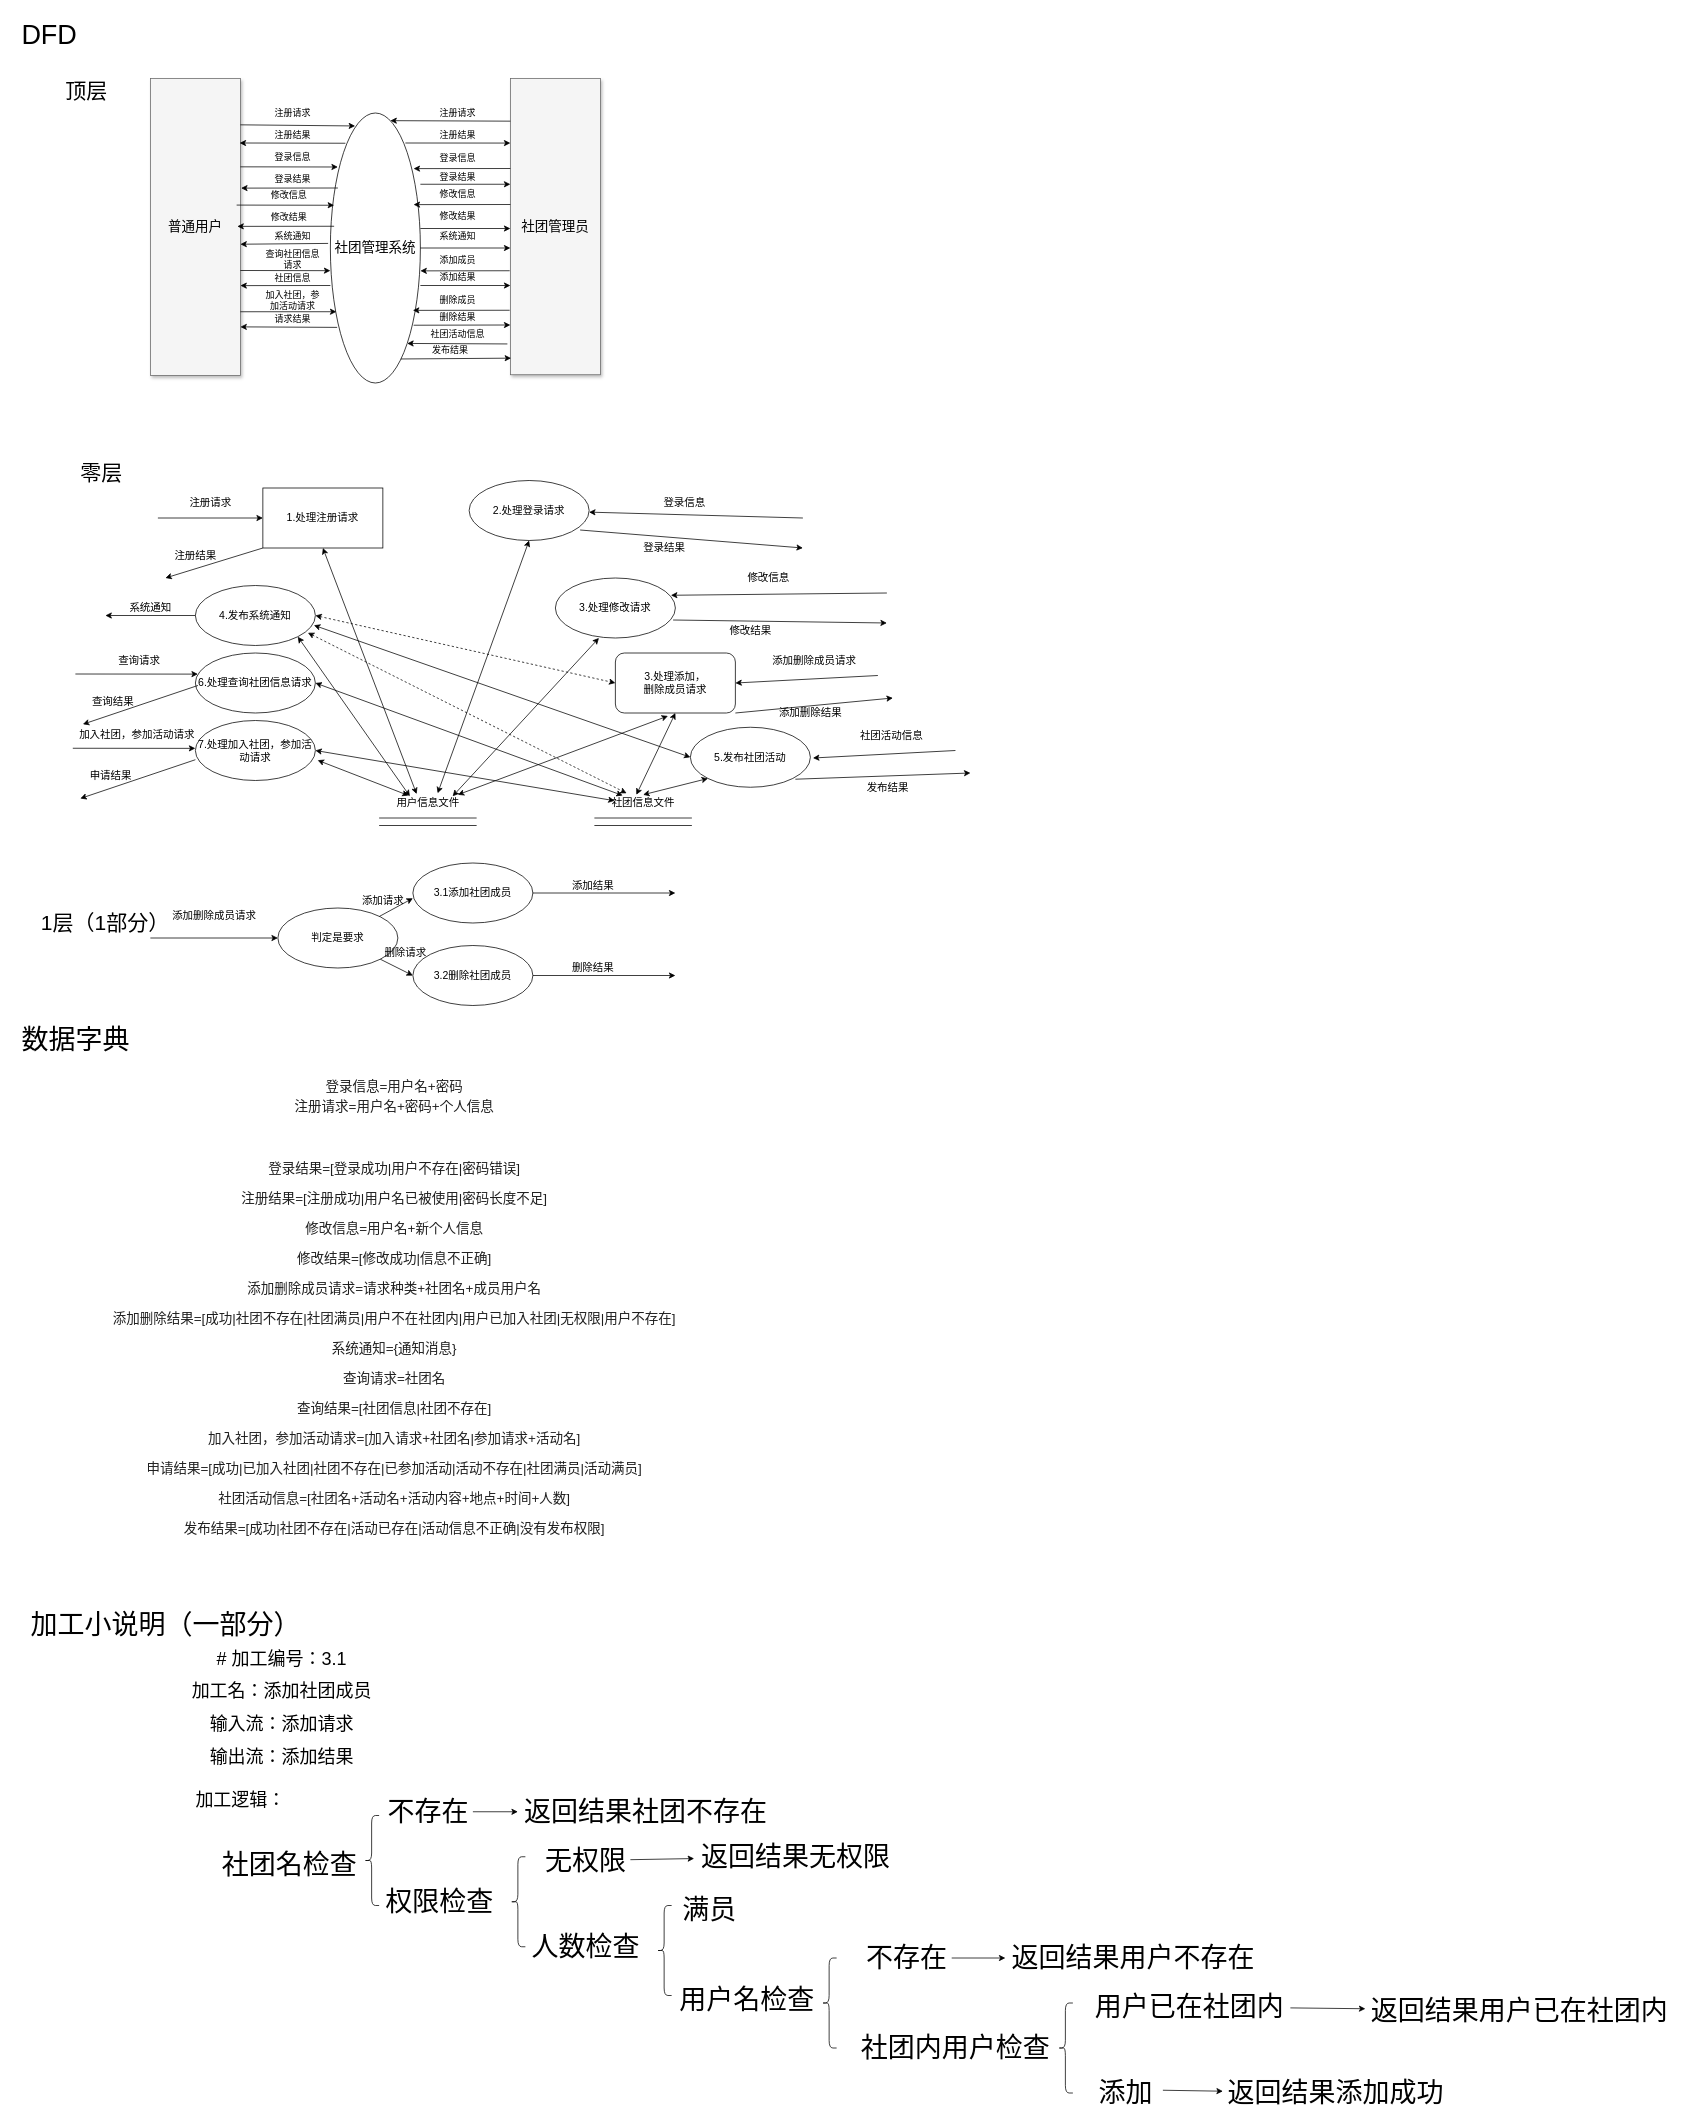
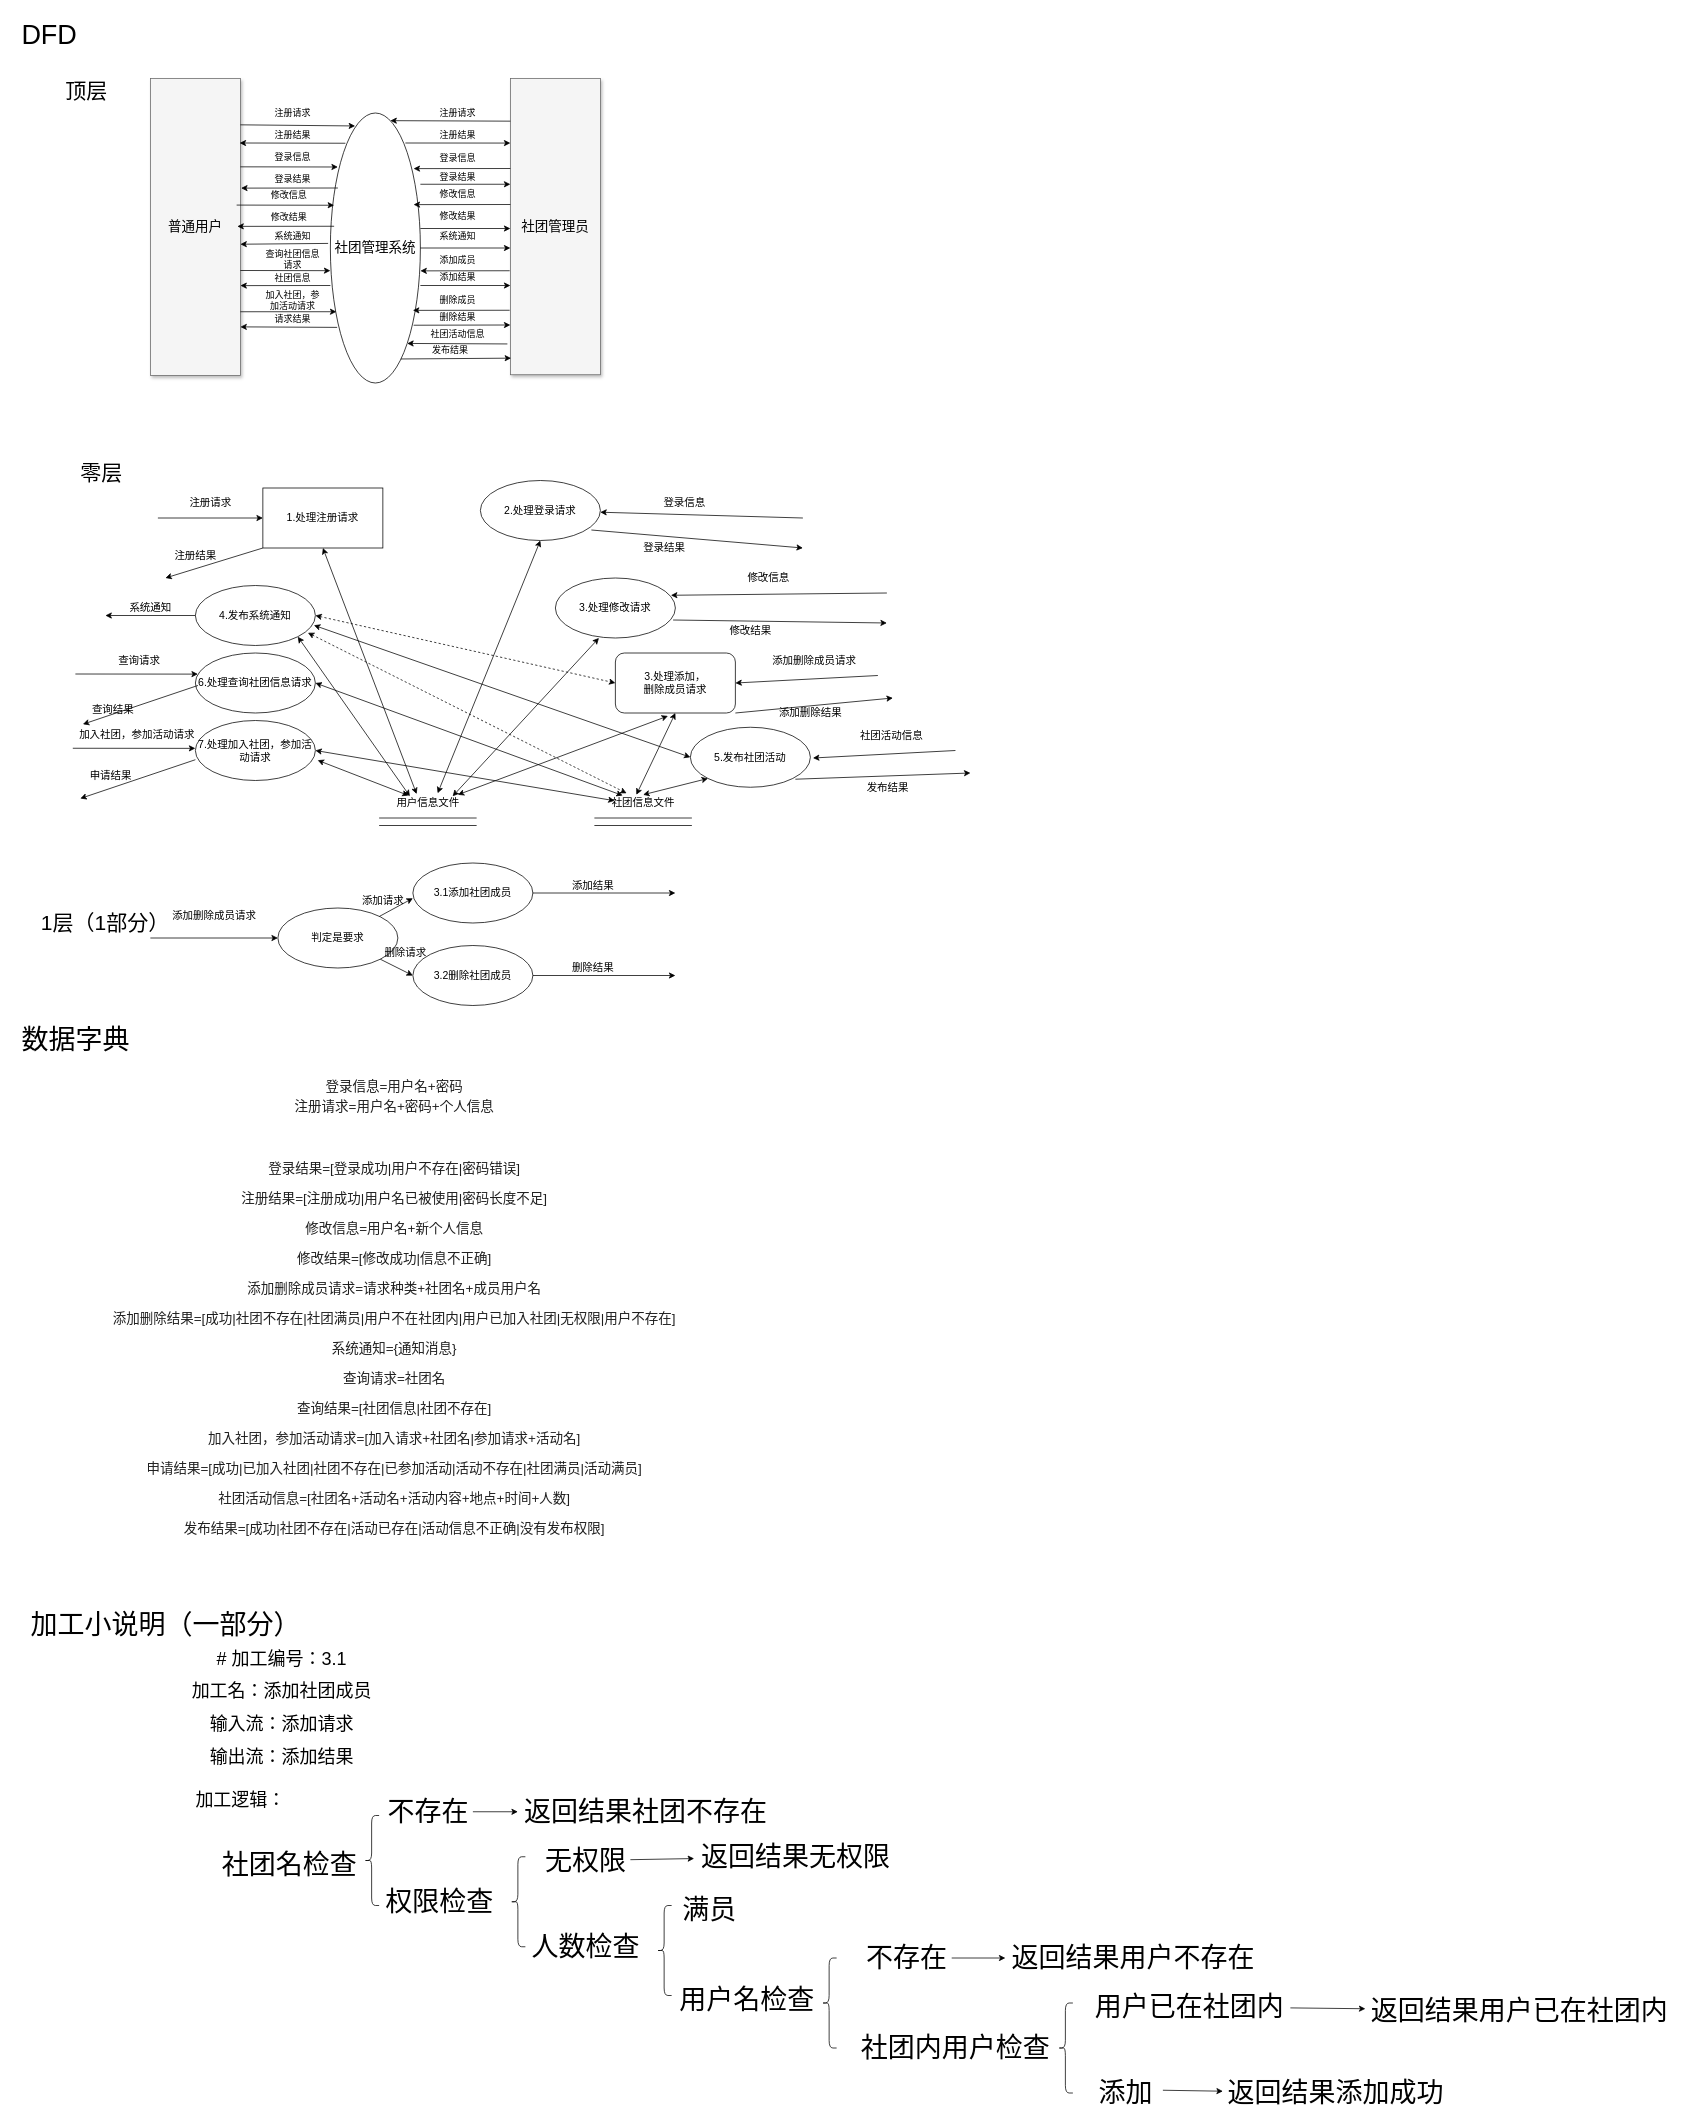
- <mxCell id="48" value="2.处理登录请求" style="ellipse;whiteSpace=wrap;html=1;fontSize=14;" vertex="1" parent="1"><mxGeometry x="625" y="640" width="160" height="80" as="geometry" /></mxCell>
+ <mxCell id="48" value="2.处理登录请求" style="ellipse;whiteSpace=wrap;html=1;fontSize=14;" vertex="1" parent="1"><mxGeometry x="640" y="640" width="160" height="80" as="geometry" /></mxCell>
- <mxCell id="123" value="查询结果" style="text;html=1;align=center;verticalAlign=middle;resizable=0;points=[];autosize=1;fontSize=14;" vertex="1" parent="1"><mxGeometry x="115" y="925" width="70" height="20" as="geometry" /></mxCell>
+ <mxCell id="123" value="查询结果" style="text;html=1;align=center;verticalAlign=middle;resizable=0;points=[];autosize=1;fontSize=14;" vertex="1" parent="1"><mxGeometry x="115" y="935" width="70" height="20" as="geometry" /></mxCell>
